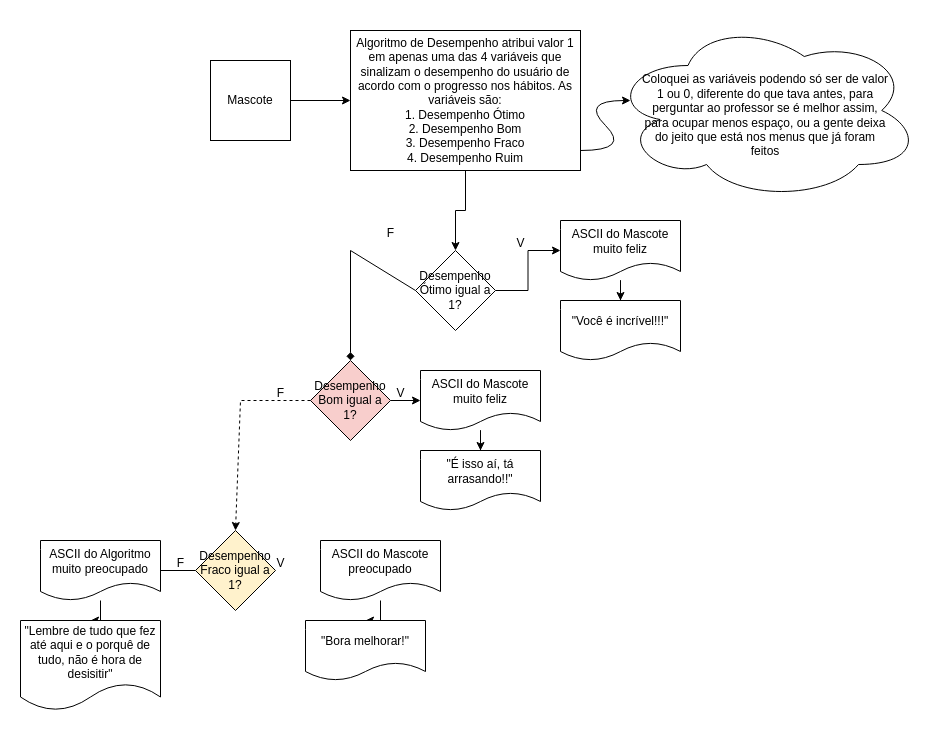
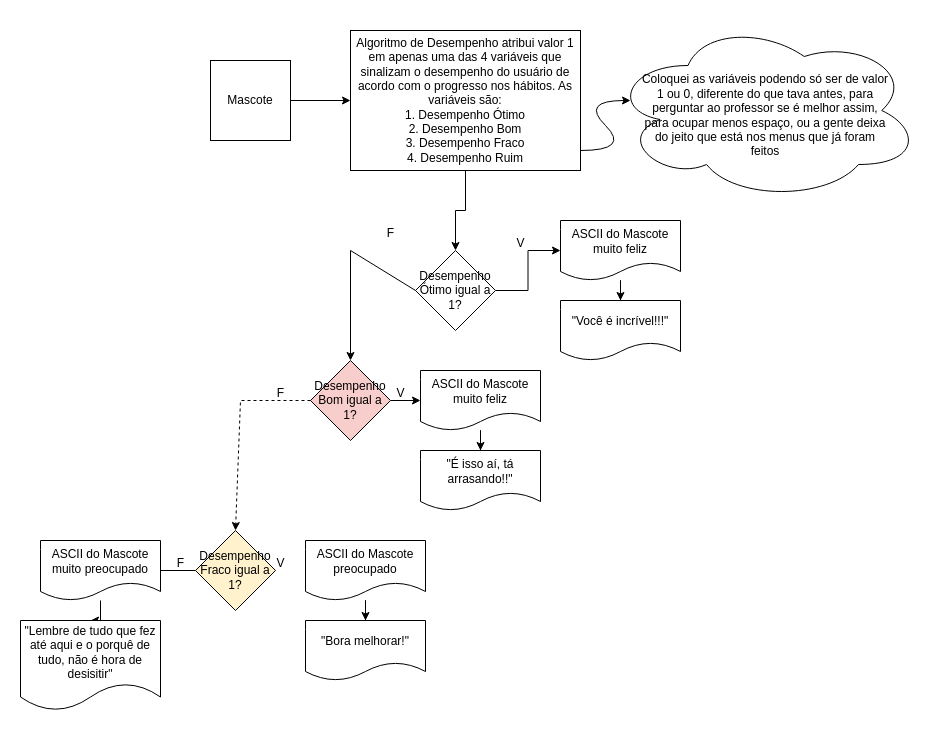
- <mxCell id="25" value="" style="endArrow=diamond;html=1;rounded=0;entryX=0.5;entryY=0;entryDx=0;entryDy=0;exitX=0;exitY=0.5;exitDx=0;exitDy=0;" parent="1" source="6" target="10" edge="1"><mxGeometry width="50" height="50" relative="1" as="geometry"><mxPoint x="260" y="410" as="sourcePoint" /><mxPoint x="310" y="360" as="targetPoint" /><Array as="points"><mxPoint x="350" y="250" /></Array></mxGeometry></mxCell>
+ <mxCell id="25" value="" style="endArrow=classic;html=1;rounded=0;entryX=0.5;entryY=0;entryDx=0;entryDy=0;exitX=0;exitY=0.5;exitDx=0;exitDy=0;" parent="1" source="6" target="10" edge="1"><mxGeometry width="50" height="50" relative="1" as="geometry"><mxPoint x="260" y="410" as="sourcePoint" /><mxPoint x="310" y="360" as="targetPoint" /><Array as="points"><mxPoint x="350" y="250" /></Array></mxGeometry></mxCell>
- <mxCell id="23" value="ASCII do Algoritmo muito preocupado" style="shape=document;whiteSpace=wrap;html=1;boundedLbl=1;" parent="1" vertex="1"><mxGeometry x="40" y="540" width="120" height="60" as="geometry" /></mxCell>
+ <mxCell id="23" value="ASCII do Mascote muito preocupado" style="shape=document;whiteSpace=wrap;html=1;boundedLbl=1;" parent="1" vertex="1"><mxGeometry x="40" y="540" width="120" height="60" as="geometry" /></mxCell>
- <mxCell id="20" value="ASCII do Mascote preocupado" style="shape=document;whiteSpace=wrap;html=1;boundedLbl=1;" parent="1" vertex="1"><mxGeometry x="320" y="540" width="120" height="60" as="geometry" /></mxCell>
+ <mxCell id="20" value="ASCII do Mascote preocupado" style="shape=document;whiteSpace=wrap;html=1;boundedLbl=1;" parent="1" vertex="1"><mxGeometry x="305" y="540" width="120" height="60" as="geometry" /></mxCell>
